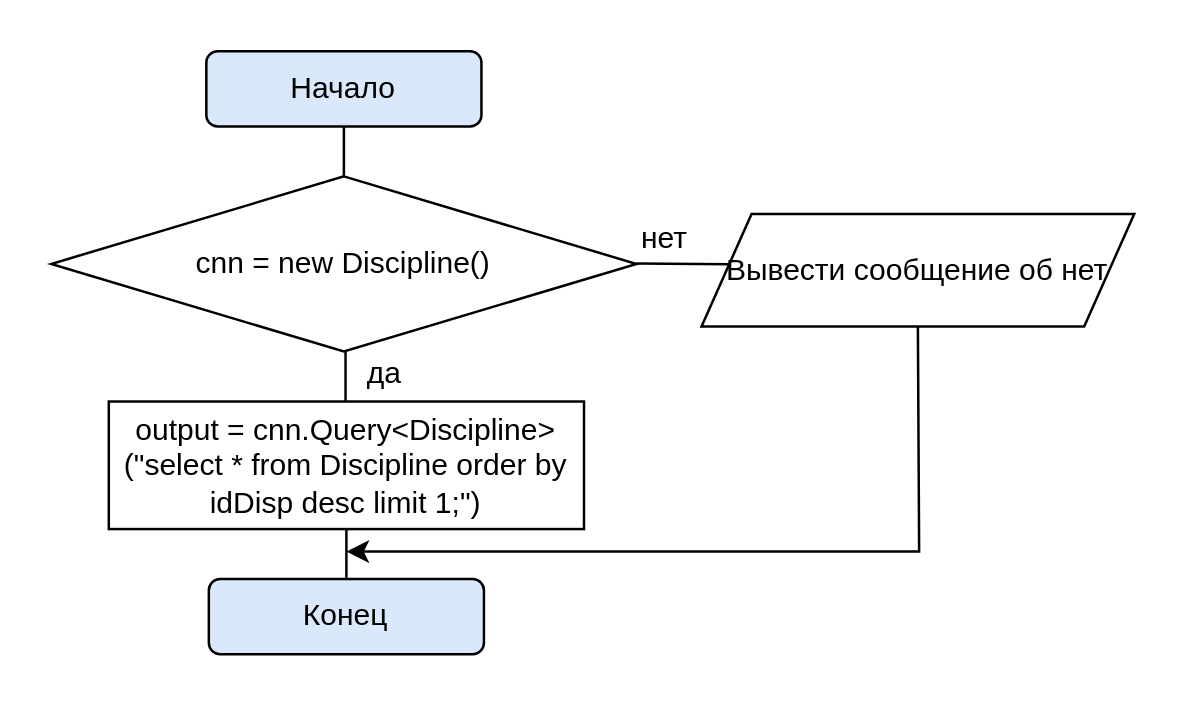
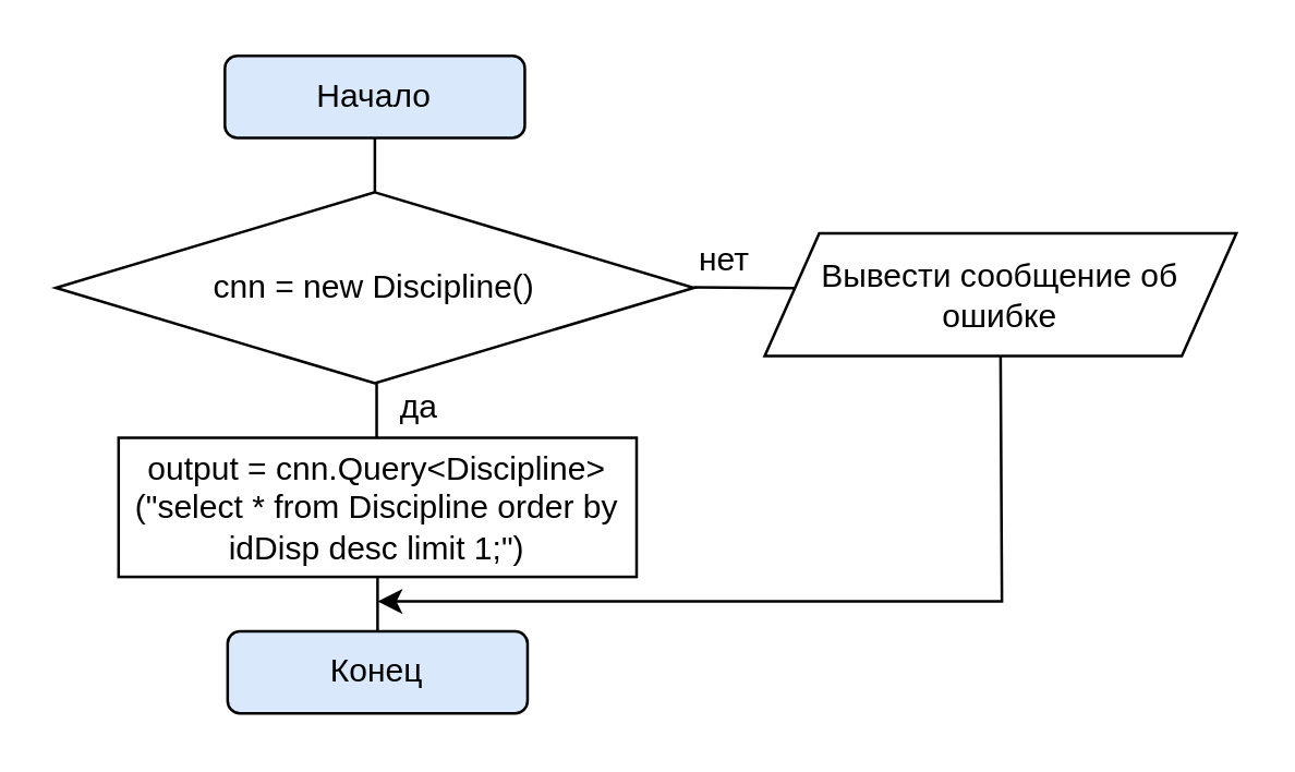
- <mxCell id="13" value="Вывести сообщение об нет" style="shape=parallelogram;perimeter=parallelogramPerimeter;whiteSpace=wrap;html=1;fixedSize=1;" parent="1" vertex="1"><mxGeometry x="280" y="85" width="173" height="45" as="geometry" /></mxCell>
+ <mxCell id="13" value="Вывести сообщение об ошибке" style="shape=parallelogram;perimeter=parallelogramPerimeter;whiteSpace=wrap;html=1;fixedSize=1;" parent="1" vertex="1"><mxGeometry x="280" y="85" width="173" height="45" as="geometry" /></mxCell>
